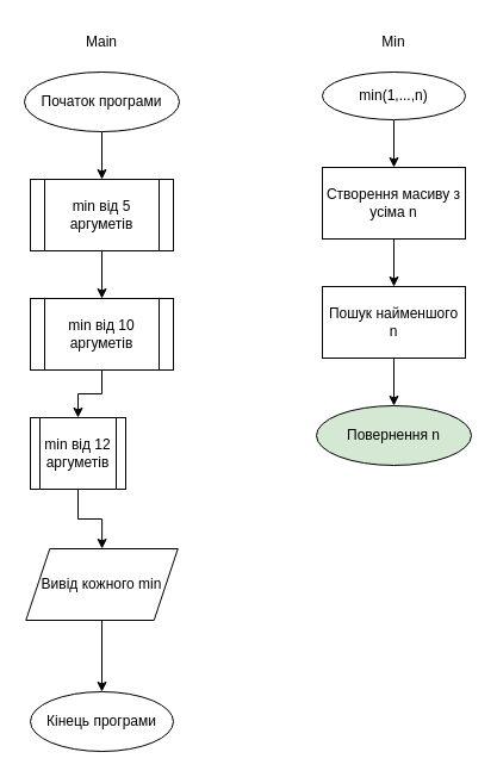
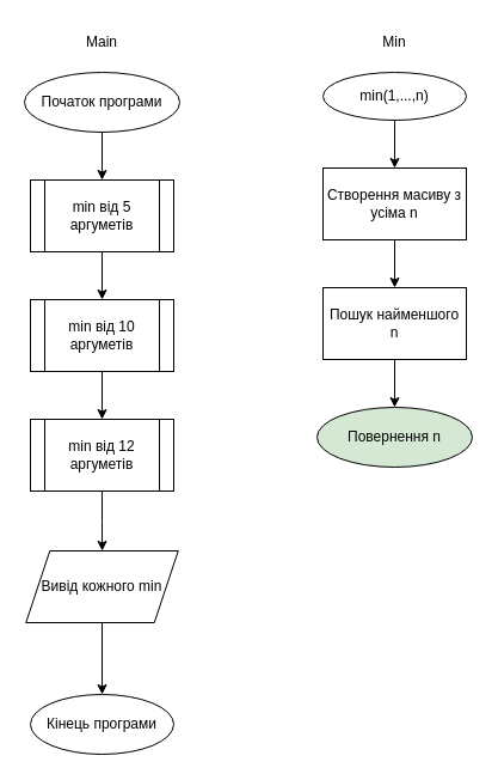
- <mxCell id="17" value="min від 12 аргуметів" style="shape=process;whiteSpace=wrap;html=1;backgroundOutline=1;" vertex="1" parent="1"><mxGeometry x="25" y="350" width="80" height="60" as="geometry" /></mxCell>
+ <mxCell id="17" value="min від 12 аргуметів" style="shape=process;whiteSpace=wrap;html=1;backgroundOutline=1;" vertex="1" parent="1"><mxGeometry x="25" y="350" width="120" height="60" as="geometry" /></mxCell>
